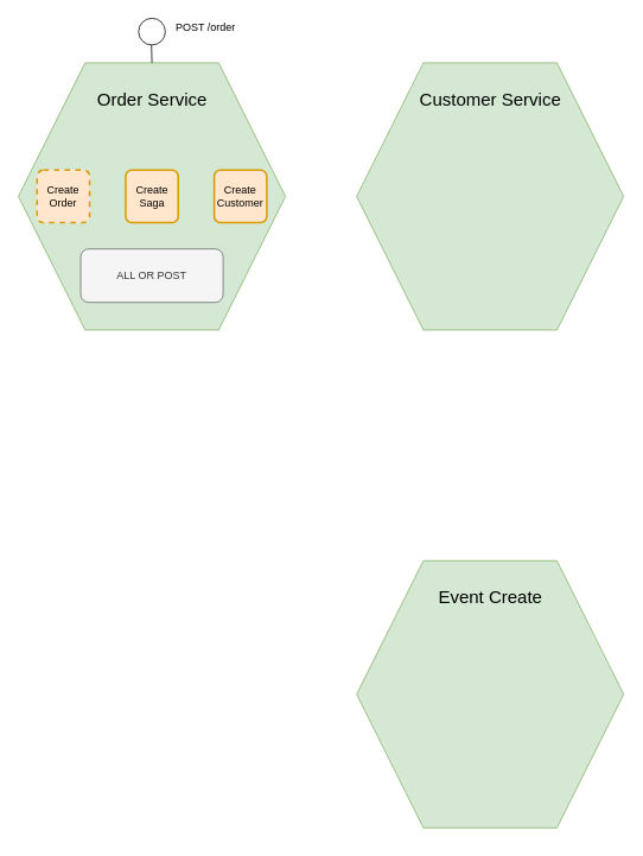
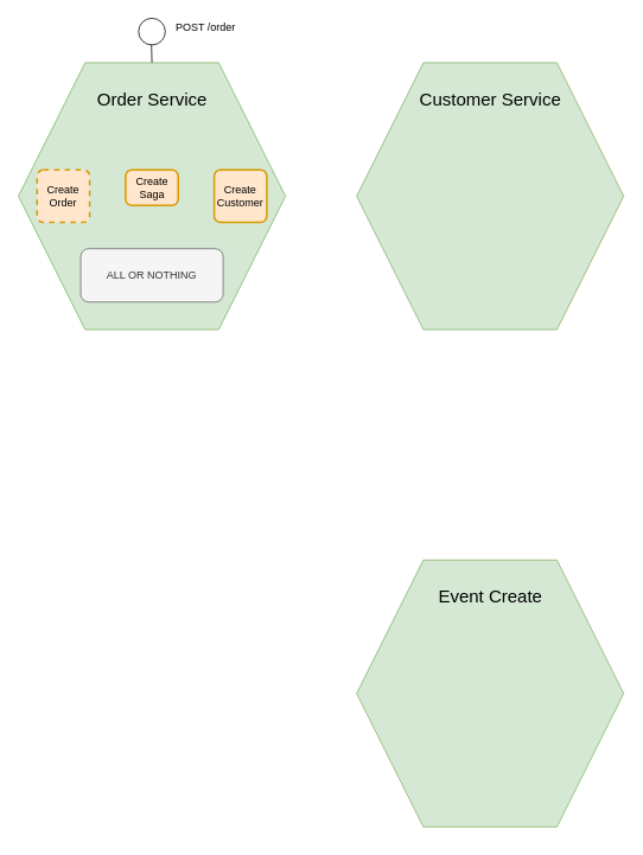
- <mxCell id="9" value="Create Saga" style="rounded=1;whiteSpace=wrap;html=1;absoluteArcSize=1;arcSize=14;strokeWidth=2;fillColor=#ffe6cc;strokeColor=#d79b00;" vertex="1" parent="1"><mxGeometry x="140.5" y="190.5" width="59" height="59" as="geometry" /></mxCell>
+ <mxCell id="9" value="Create Saga" style="rounded=1;whiteSpace=wrap;html=1;absoluteArcSize=1;arcSize=14;strokeWidth=2;fillColor=#ffe6cc;strokeColor=#d79b00;" vertex="1" parent="1"><mxGeometry x="140.5" y="190.5" width="59" height="40" as="geometry" /></mxCell>
- <mxCell id="12" value="ALL OR POST" style="rounded=1;whiteSpace=wrap;html=1;fillColor=#f5f5f5;strokeColor=#666666;fontColor=#333333;" vertex="1" parent="1"><mxGeometry x="90" y="279" width="160" height="60" as="geometry" /></mxCell>
+ <mxCell id="12" value="ALL OR NOTHING" style="rounded=1;whiteSpace=wrap;html=1;fillColor=#f5f5f5;strokeColor=#666666;fontColor=#333333;" vertex="1" parent="1"><mxGeometry x="90" y="279" width="160" height="60" as="geometry" /></mxCell>
